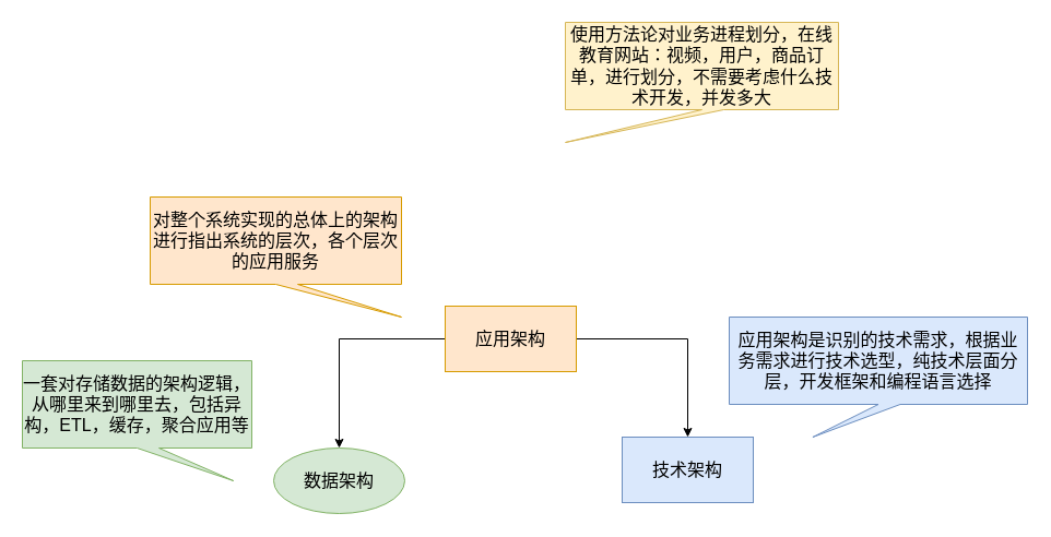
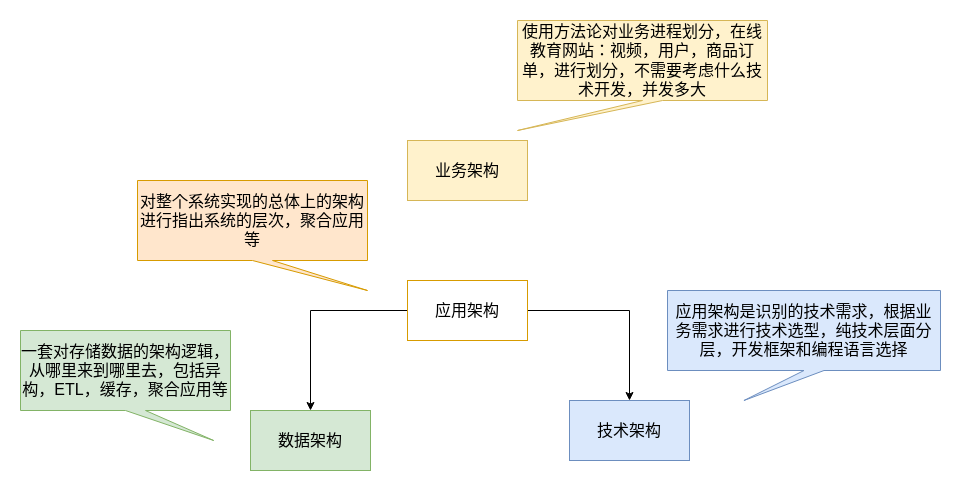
+ <mxCell id="2" value="&lt;font style=&quot;vertical-align: inherit;&quot; class=&quot;notranslate fyzs-translate-target fyzs-translate-target-wrapper&quot;&gt;&lt;font style=&quot;vertical-align: inherit;&quot; class=&quot;notranslate fyzs-translate-target fyzs-translate-target-box&quot;&gt;&lt;font style=&quot;vertical-align: inherit;&quot; title=&quot;y&quot; class=&quot;notranslate fyzs-translate-target fyzs-translate-target-text&quot;&gt;业务架构&lt;/font&gt;&lt;/font&gt;&lt;/font&gt;" style="rounded=0;whiteSpace=wrap;html=1;fillColor=#fff2cc;strokeColor=#d6b656;fontSize=16;" vertex="1" parent="1"><mxGeometry x="407" y="140" width="120" height="60" as="geometry" /></mxCell>
- <mxCell id="9" value="&lt;font style=&quot;vertical-align: inherit;&quot; class=&quot;notranslate fyzs-translate-target fyzs-translate-target-wrapper&quot;&gt;&lt;font style=&quot;vertical-align: inherit;&quot; class=&quot;notranslate fyzs-translate-target fyzs-translate-target-box&quot;&gt;&lt;font style=&quot;vertical-align: inherit;&quot; title=&quot;d&quot; class=&quot;notranslate fyzs-translate-target fyzs-translate-target-text&quot;&gt;对整个系统实现的总体上的架构进行指出系统的层次，各个层次的应用服务&lt;/font&gt;&lt;/font&gt;&lt;/font&gt;" style="shape=callout;whiteSpace=wrap;html=1;perimeter=calloutPerimeter;position2=1;fillColor=#ffe6cc;strokeColor=#d79b00;fontSize=16;" vertex="1" parent="1"><mxGeometry x="137" y="180" width="230" height="110" as="geometry" /></mxCell>
+ <mxCell id="9" value="&lt;font style=&quot;vertical-align: inherit;&quot; class=&quot;notranslate fyzs-translate-target fyzs-translate-target-wrapper&quot;&gt;&lt;font style=&quot;vertical-align: inherit;&quot; class=&quot;notranslate fyzs-translate-target fyzs-translate-target-box&quot;&gt;&lt;font style=&quot;vertical-align: inherit;&quot; title=&quot;d&quot; class=&quot;notranslate fyzs-translate-target fyzs-translate-target-text&quot;&gt;对整个系统实现的总体上的架构进行指出系统的层次，聚合应用等&lt;/font&gt;&lt;/font&gt;&lt;/font&gt;" style="shape=callout;whiteSpace=wrap;html=1;perimeter=calloutPerimeter;position2=1;fillColor=#ffe6cc;strokeColor=#d79b00;fontSize=16;" vertex="1" parent="1"><mxGeometry x="137" y="180" width="230" height="110" as="geometry" /></mxCell>
- <mxCell id="5" value="&lt;font style=&quot;vertical-align: inherit;&quot; class=&quot;notranslate fyzs-translate-target fyzs-translate-target-wrapper&quot;&gt;&lt;font style=&quot;vertical-align: inherit;&quot; class=&quot;notranslate fyzs-translate-target fyzs-translate-target-box&quot;&gt;&lt;font style=&quot;vertical-align: inherit;&quot; title=&quot;y&quot; class=&quot;notranslate fyzs-translate-target fyzs-translate-target-text&quot;&gt;应用架构&lt;/font&gt;&lt;/font&gt;&lt;/font&gt;" style="whiteSpace=wrap;html=1;rounded=0;fillColor=#ffe6cc;strokeColor=#d79b00;fontSize=16;" vertex="1" parent="1"><mxGeometry x="407" y="280" width="120" height="60" as="geometry" /></mxCell>
+ <mxCell id="5" value="&lt;font style=&quot;vertical-align: inherit;&quot; class=&quot;notranslate fyzs-translate-target fyzs-translate-target-wrapper&quot;&gt;&lt;font style=&quot;vertical-align: inherit;&quot; class=&quot;notranslate fyzs-translate-target fyzs-translate-target-box&quot;&gt;&lt;font style=&quot;vertical-align: inherit;&quot; title=&quot;y&quot; class=&quot;notranslate fyzs-translate-target fyzs-translate-target-text&quot;&gt;应用架构&lt;/font&gt;&lt;/font&gt;&lt;/font&gt;" style="whiteSpace=wrap;html=1;rounded=0;fillColor=#ffffff;strokeColor=#d79b00;fontSize=16;" vertex="1" parent="1"><mxGeometry x="407" y="280" width="120" height="60" as="geometry" /></mxCell>
- <mxCell id="6" value="&lt;font style=&quot;vertical-align: inherit;&quot; class=&quot;notranslate fyzs-translate-target fyzs-translate-target-wrapper&quot;&gt;&lt;font style=&quot;vertical-align: inherit;&quot; class=&quot;notranslate fyzs-translate-target fyzs-translate-target-box&quot;&gt;&lt;font style=&quot;vertical-align: inherit;&quot; title=&quot;y&quot; class=&quot;notranslate fyzs-translate-target fyzs-translate-target-text&quot;&gt;数据架构&lt;/font&gt;&lt;/font&gt;&lt;/font&gt;" style="ellipse;whiteSpace=wrap;html=1;fillColor=#d5e8d4;strokeColor=#82b366;fontSize=16;" vertex="1" parent="1"><mxGeometry x="250" y="410" width="120" height="60" as="geometry" /></mxCell>
+ <mxCell id="6" value="&lt;font style=&quot;vertical-align: inherit;&quot; class=&quot;notranslate fyzs-translate-target fyzs-translate-target-wrapper&quot;&gt;&lt;font style=&quot;vertical-align: inherit;&quot; class=&quot;notranslate fyzs-translate-target fyzs-translate-target-box&quot;&gt;&lt;font style=&quot;vertical-align: inherit;&quot; title=&quot;y&quot; class=&quot;notranslate fyzs-translate-target fyzs-translate-target-text&quot;&gt;数据架构&lt;/font&gt;&lt;/font&gt;&lt;/font&gt;" style="whiteSpace=wrap;html=1;rounded=0;fillColor=#d5e8d4;strokeColor=#82b366;fontSize=16;" vertex="1" parent="1"><mxGeometry x="250" y="410" width="120" height="60" as="geometry" /></mxCell>
